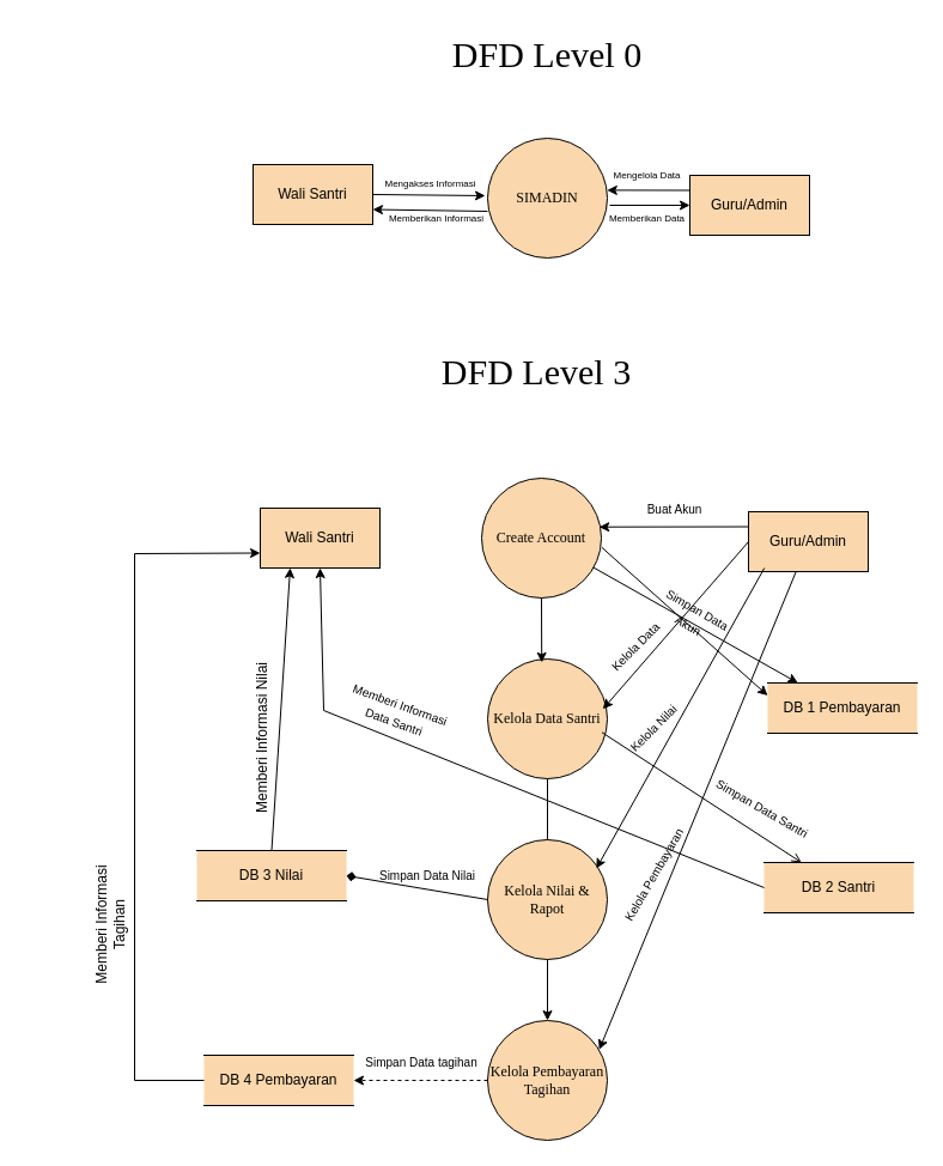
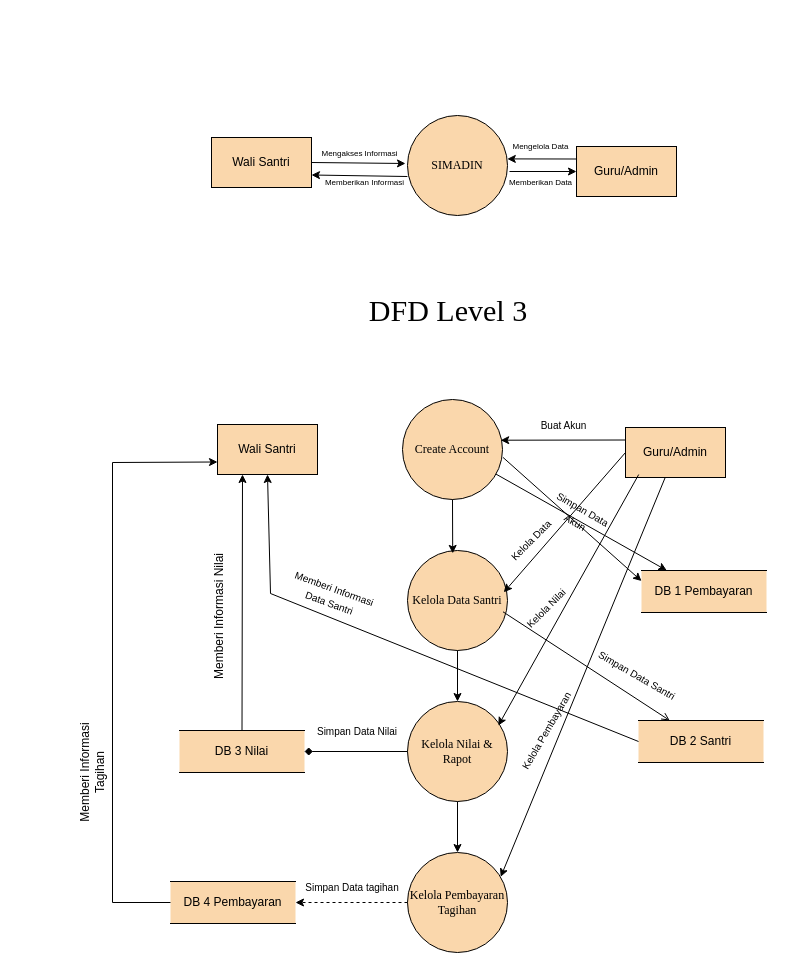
- <mxCell id="13" value="&lt;font face=&quot;Times New Roman&quot; style=&quot;color: rgb(0, 0, 0); font-size: 30px;&quot;&gt;DFD Level 0&lt;/font&gt;" style="text;strokeColor=none;align=center;fillColor=none;html=1;verticalAlign=middle;whiteSpace=wrap;rounded=0;" parent="1" vertex="1"><mxGeometry x="355.25" y="20" width="203.5" height="49" as="geometry" /></mxCell>
- <mxCell id="41" value="" style="endArrow=none;html=1;rounded=0;entryX=0.5;entryY=0;entryDx=0;entryDy=0;strokeColor=#000000;" parent="1" source="16" target="17" edge="1"><mxGeometry width="50" height="50" relative="1" as="geometry"><mxPoint x="456.66" y="654" as="sourcePoint" /><mxPoint x="456.66" y="708" as="targetPoint" /></mxGeometry></mxCell>
+ <mxCell id="41" value="" style="endArrow=classic;html=1;rounded=0;entryX=0.5;entryY=0;entryDx=0;entryDy=0;strokeColor=#000000;" parent="1" source="16" target="17" edge="1"><mxGeometry width="50" height="50" relative="1" as="geometry"><mxPoint x="456.66" y="654" as="sourcePoint" /><mxPoint x="456.66" y="708" as="targetPoint" /></mxGeometry></mxCell>
- <mxCell id="34" value="&lt;font style=&quot;color: rgb(0, 0, 0);&quot;&gt;DB 3 Nilai&lt;/font&gt;" style="html=1;dashed=0;whiteSpace=wrap;shape=partialRectangle;right=0;left=0;fillColor=#fad7ac;strokeColor=#000000;" parent="1" vertex="1"><mxGeometry x="164" y="710" width="125" height="42" as="geometry" /></mxCell>
+ <mxCell id="34" value="&lt;font style=&quot;color: rgb(0, 0, 0);&quot;&gt;DB 3 Nilai&lt;/font&gt;" style="html=1;dashed=0;whiteSpace=wrap;shape=partialRectangle;right=0;left=0;fillColor=#fad7ac;strokeColor=#000000;" parent="1" vertex="1"><mxGeometry x="179" y="730" width="125" height="42" as="geometry" /></mxCell>
